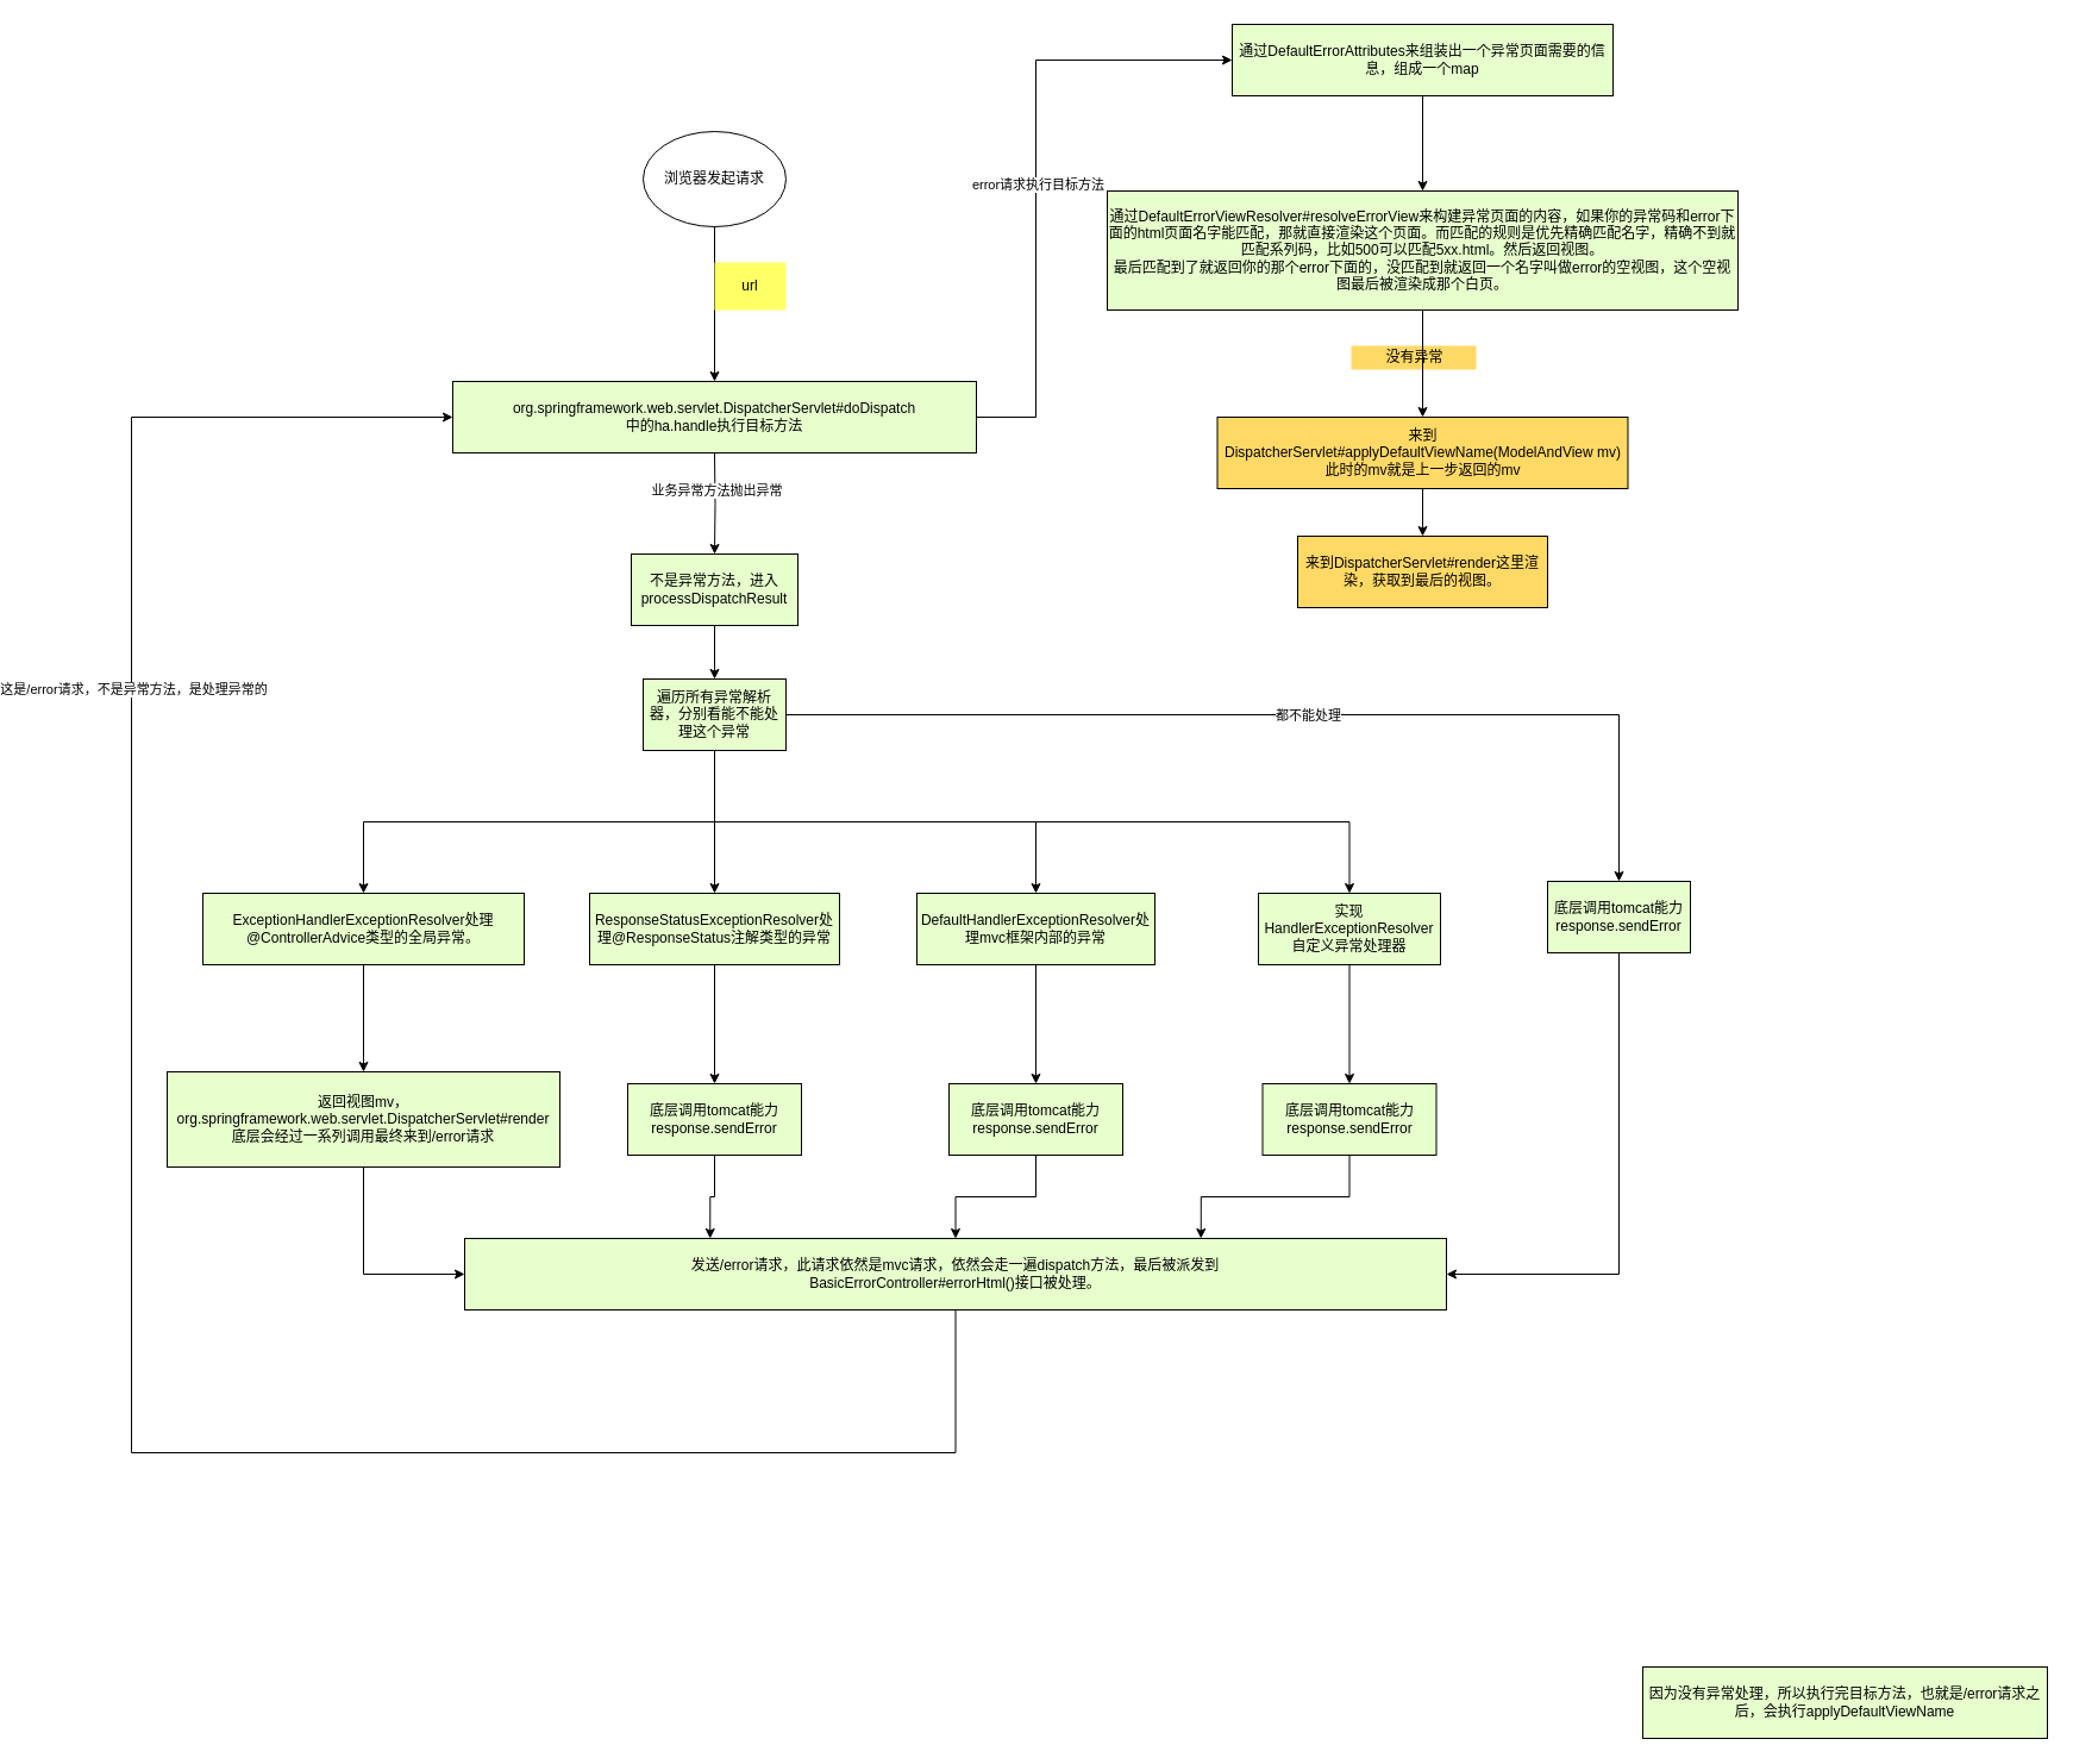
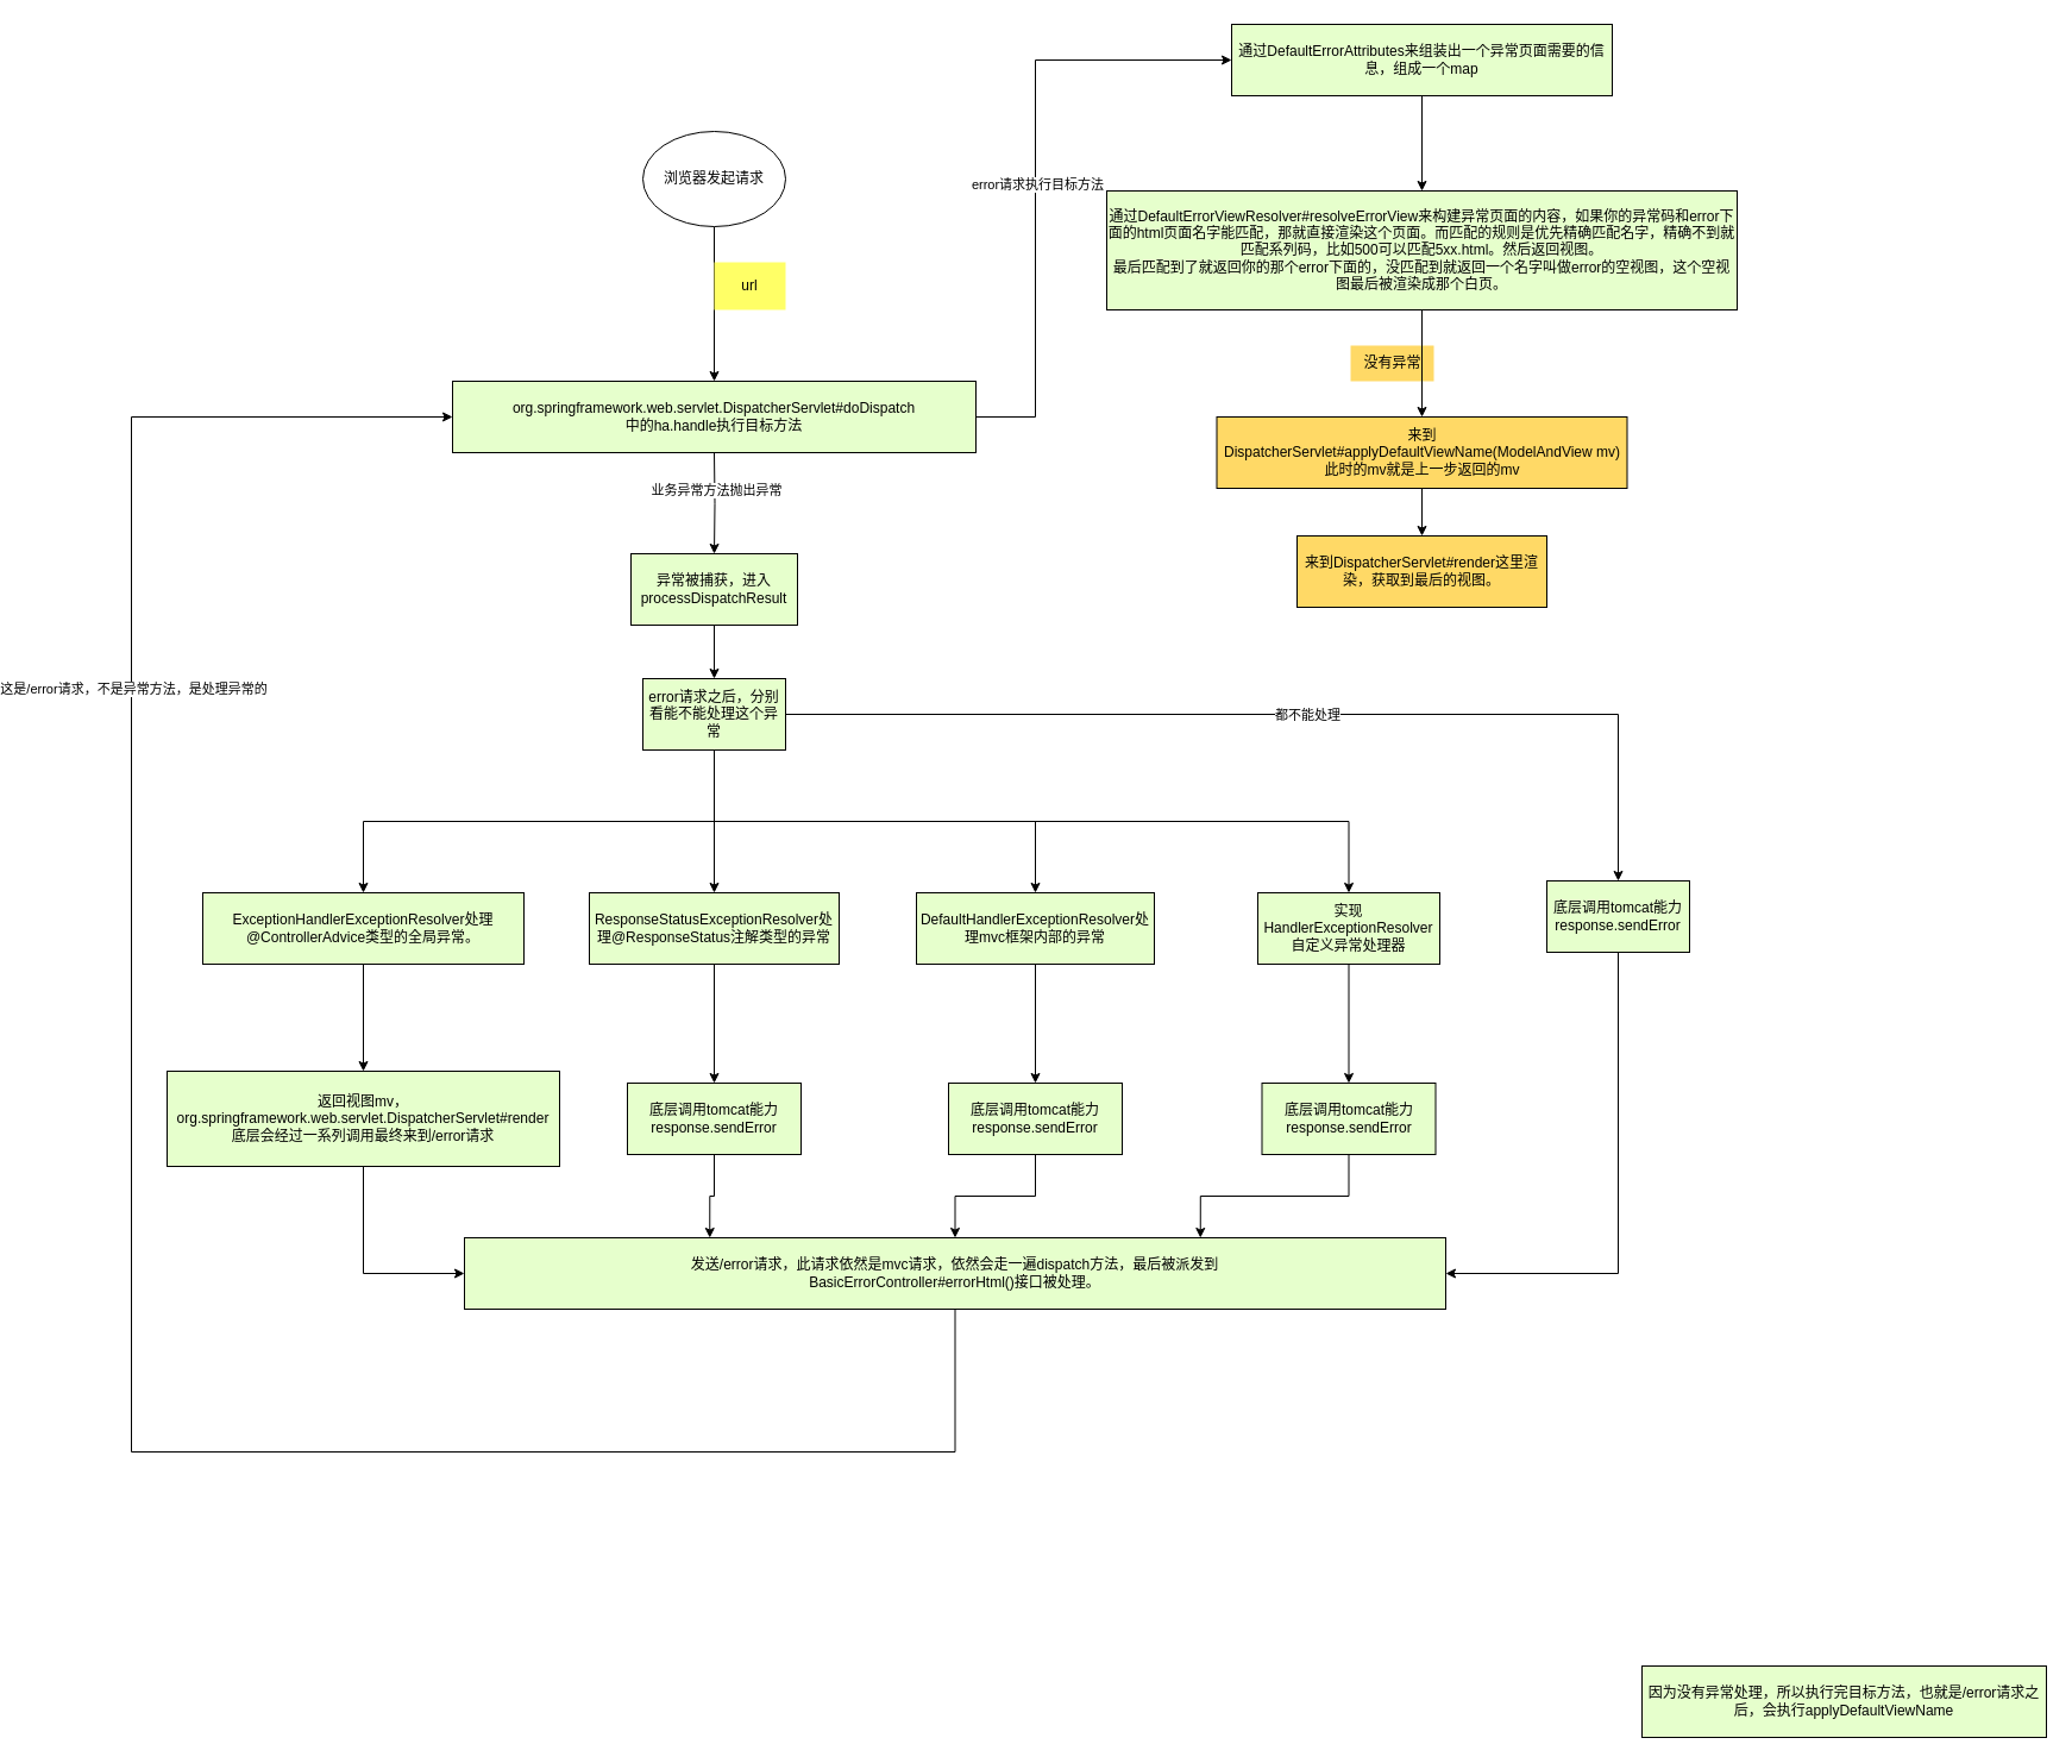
- <mxCell id="7" value="没有异常" style="text;html=1;align=center;verticalAlign=middle;resizable=0;points=[];autosize=1;strokeColor=none;fillColor=#FFD966;" vertex="1" parent="1"><mxGeometry x="1045" y="290" width="105" height="20" as="geometry" /></mxCell>
+ <mxCell id="7" value="没有异常" style="text;html=1;align=center;verticalAlign=middle;resizable=0;points=[];autosize=1;strokeColor=none;fillColor=#FFD966;" vertex="1" parent="1"><mxGeometry x="1045" y="290" width="70" height="30" as="geometry" /></mxCell>
- <mxCell id="9" value="不是异常方法，进入&lt;br&gt;processDispatchResult" style="rounded=0;whiteSpace=wrap;html=1;fillColor=#E6FFCC;" vertex="1" parent="1"><mxGeometry x="440" y="465" width="140" height="60" as="geometry" /></mxCell>
+ <mxCell id="9" value="异常被捕获，进入&lt;br&gt;processDispatchResult" style="rounded=0;whiteSpace=wrap;html=1;fillColor=#E6FFCC;" vertex="1" parent="1"><mxGeometry x="440" y="465" width="140" height="60" as="geometry" /></mxCell>
- <mxCell id="16" value="遍历所有异常解析器，分别看能不能处理这个异常" style="rounded=0;whiteSpace=wrap;html=1;fillColor=#E6FFCC;" vertex="1" parent="1"><mxGeometry x="450" y="570" width="120" height="60" as="geometry" /></mxCell>
+ <mxCell id="16" value="error请求之后，分别看能不能处理这个异常" style="rounded=0;whiteSpace=wrap;html=1;fillColor=#E6FFCC;" vertex="1" parent="1"><mxGeometry x="450" y="570" width="120" height="60" as="geometry" /></mxCell>
